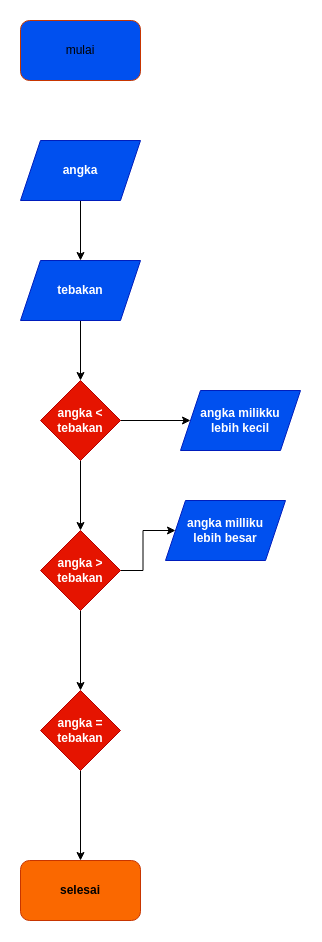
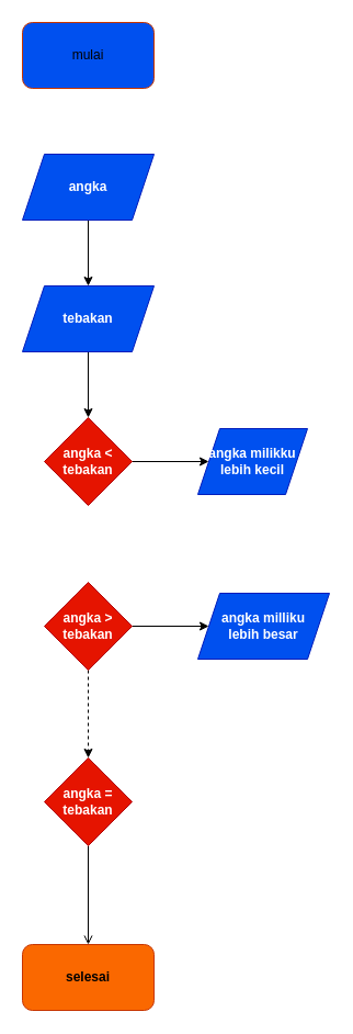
- <mxCell id="16" value="angka milikku&lt;br&gt;lebih kecil" style="shape=parallelogram;perimeter=parallelogramPerimeter;whiteSpace=wrap;html=1;fixedSize=1;fillColor=#0050ef;strokeColor=#001DBC;fontColor=#ffffff;fontStyle=1;" vertex="1" parent="1"><mxGeometry x="180" y="390" width="120" height="60" as="geometry" /></mxCell>
+ <mxCell id="16" value="angka milikku&lt;br&gt;lebih kecil" style="shape=parallelogram;perimeter=parallelogramPerimeter;whiteSpace=wrap;html=1;fixedSize=1;fillColor=#0050ef;strokeColor=#001DBC;fontColor=#ffffff;fontStyle=1;" vertex="1" parent="1"><mxGeometry x="180" y="390" width="100" height="60" as="geometry" /></mxCell>
- <mxCell id="7" value="" style="edgeStyle=orthogonalEdgeStyle;rounded=0;orthogonalLoop=1;jettySize=auto;html=1;" edge="1" parent="1" source="9" target="12"><mxGeometry relative="1" as="geometry" /></mxCell>
- <mxCell id="17" value="angka milliku&lt;br&gt;lebih besar" style="shape=parallelogram;perimeter=parallelogramPerimeter;whiteSpace=wrap;html=1;fixedSize=1;fillColor=#0050ef;strokeColor=#001DBC;fontColor=#ffffff;fontStyle=1;" vertex="1" parent="1"><mxGeometry x="165" y="500" width="120" height="60" as="geometry" /></mxCell>
+ <mxCell id="17" value="angka milliku&lt;br&gt;lebih besar" style="shape=parallelogram;perimeter=parallelogramPerimeter;whiteSpace=wrap;html=1;fixedSize=1;fillColor=#0050ef;strokeColor=#001DBC;fontColor=#ffffff;fontStyle=1;" vertex="1" parent="1"><mxGeometry x="180" y="540" width="120" height="60" as="geometry" /></mxCell>
- <mxCell id="10" value="" style="edgeStyle=orthogonalEdgeStyle;rounded=0;orthogonalLoop=1;jettySize=auto;html=1;" edge="1" parent="1" source="12" target="14"><mxGeometry relative="1" as="geometry" /></mxCell>
+ <mxCell id="10" value="" style="edgeStyle=orthogonalEdgeStyle;rounded=0;orthogonalLoop=1;jettySize=auto;html=1;dashed=1;" edge="1" parent="1" source="12" target="14"><mxGeometry relative="1" as="geometry" /></mxCell>
- <mxCell id="13" value="" style="edgeStyle=orthogonalEdgeStyle;rounded=0;orthogonalLoop=1;jettySize=auto;html=1;" edge="1" parent="1" source="14" target="15"><mxGeometry relative="1" as="geometry" /></mxCell>
+ <mxCell id="13" value="" style="edgeStyle=orthogonalEdgeStyle;rounded=0;orthogonalLoop=1;jettySize=auto;html=1;endArrow=open;" edge="1" parent="1" source="14" target="15"><mxGeometry relative="1" as="geometry" /></mxCell>
